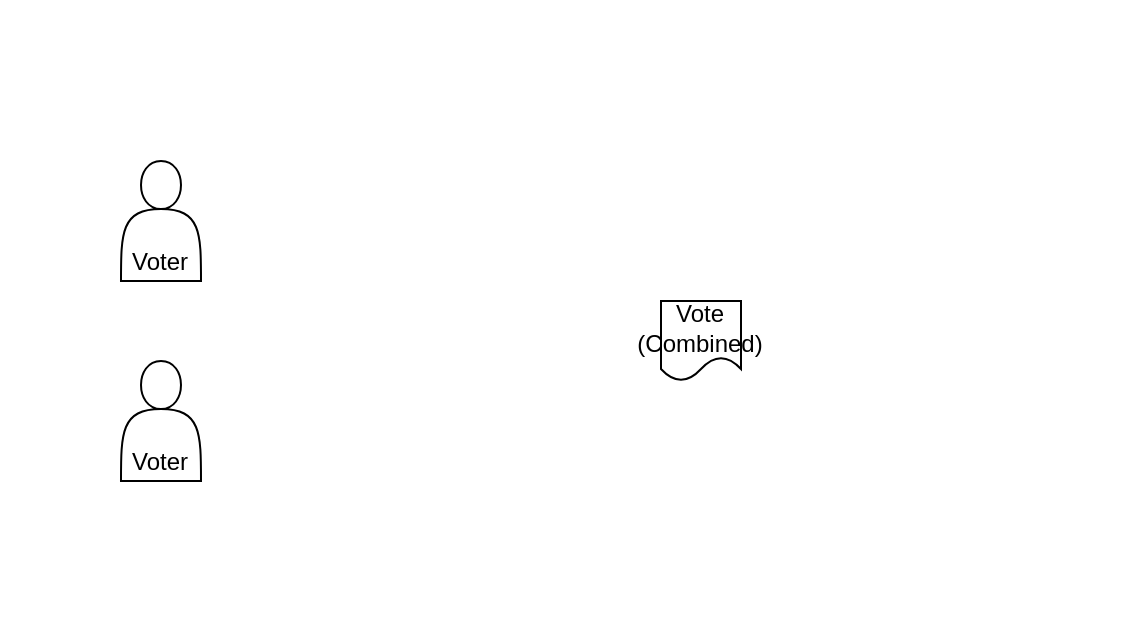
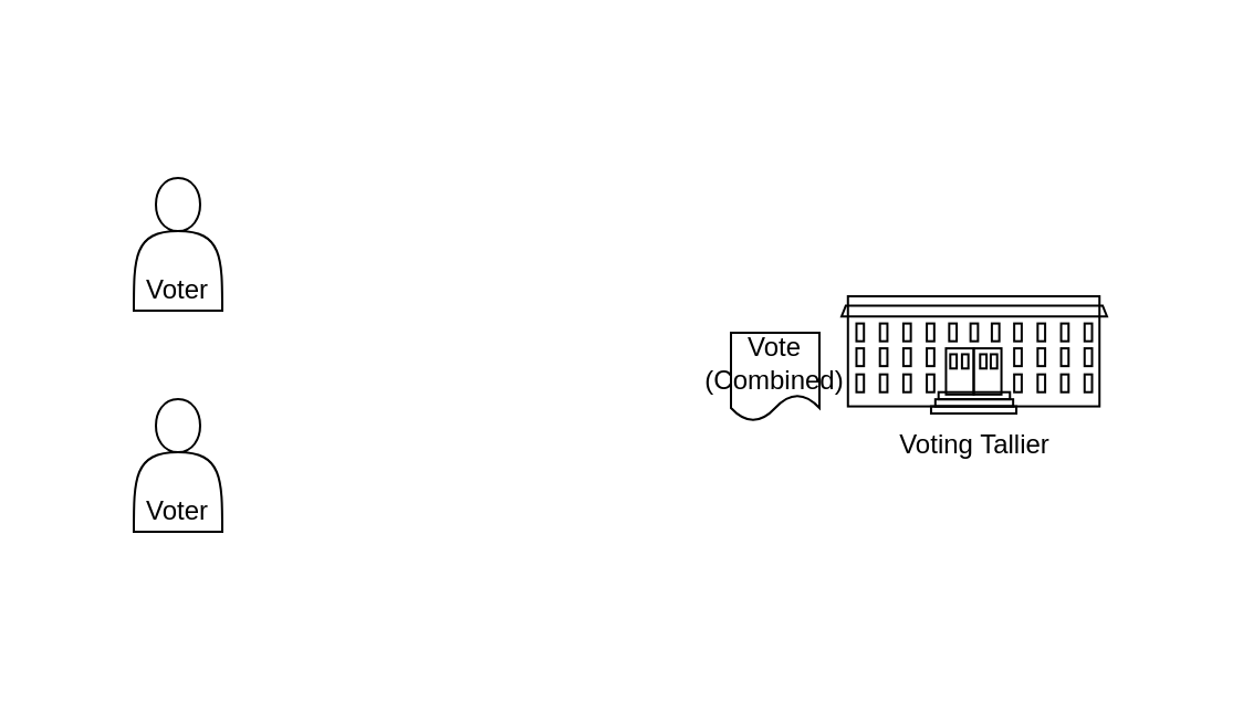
+ <mxCell id="4" value="Voting Tallier" style="shape=mxgraph.cisco.buildings.university;html=1;pointerEvents=1;dashed=0;fillColor=none;strokeColor=#000000;strokeWidth=1;verticalLabelPosition=bottom;verticalAlign=top;align=center;outlineConnect=0;" parent="1" vertex="1"><mxGeometry x="380" y="133.5" width="120" height="53" as="geometry" /></mxCell>
